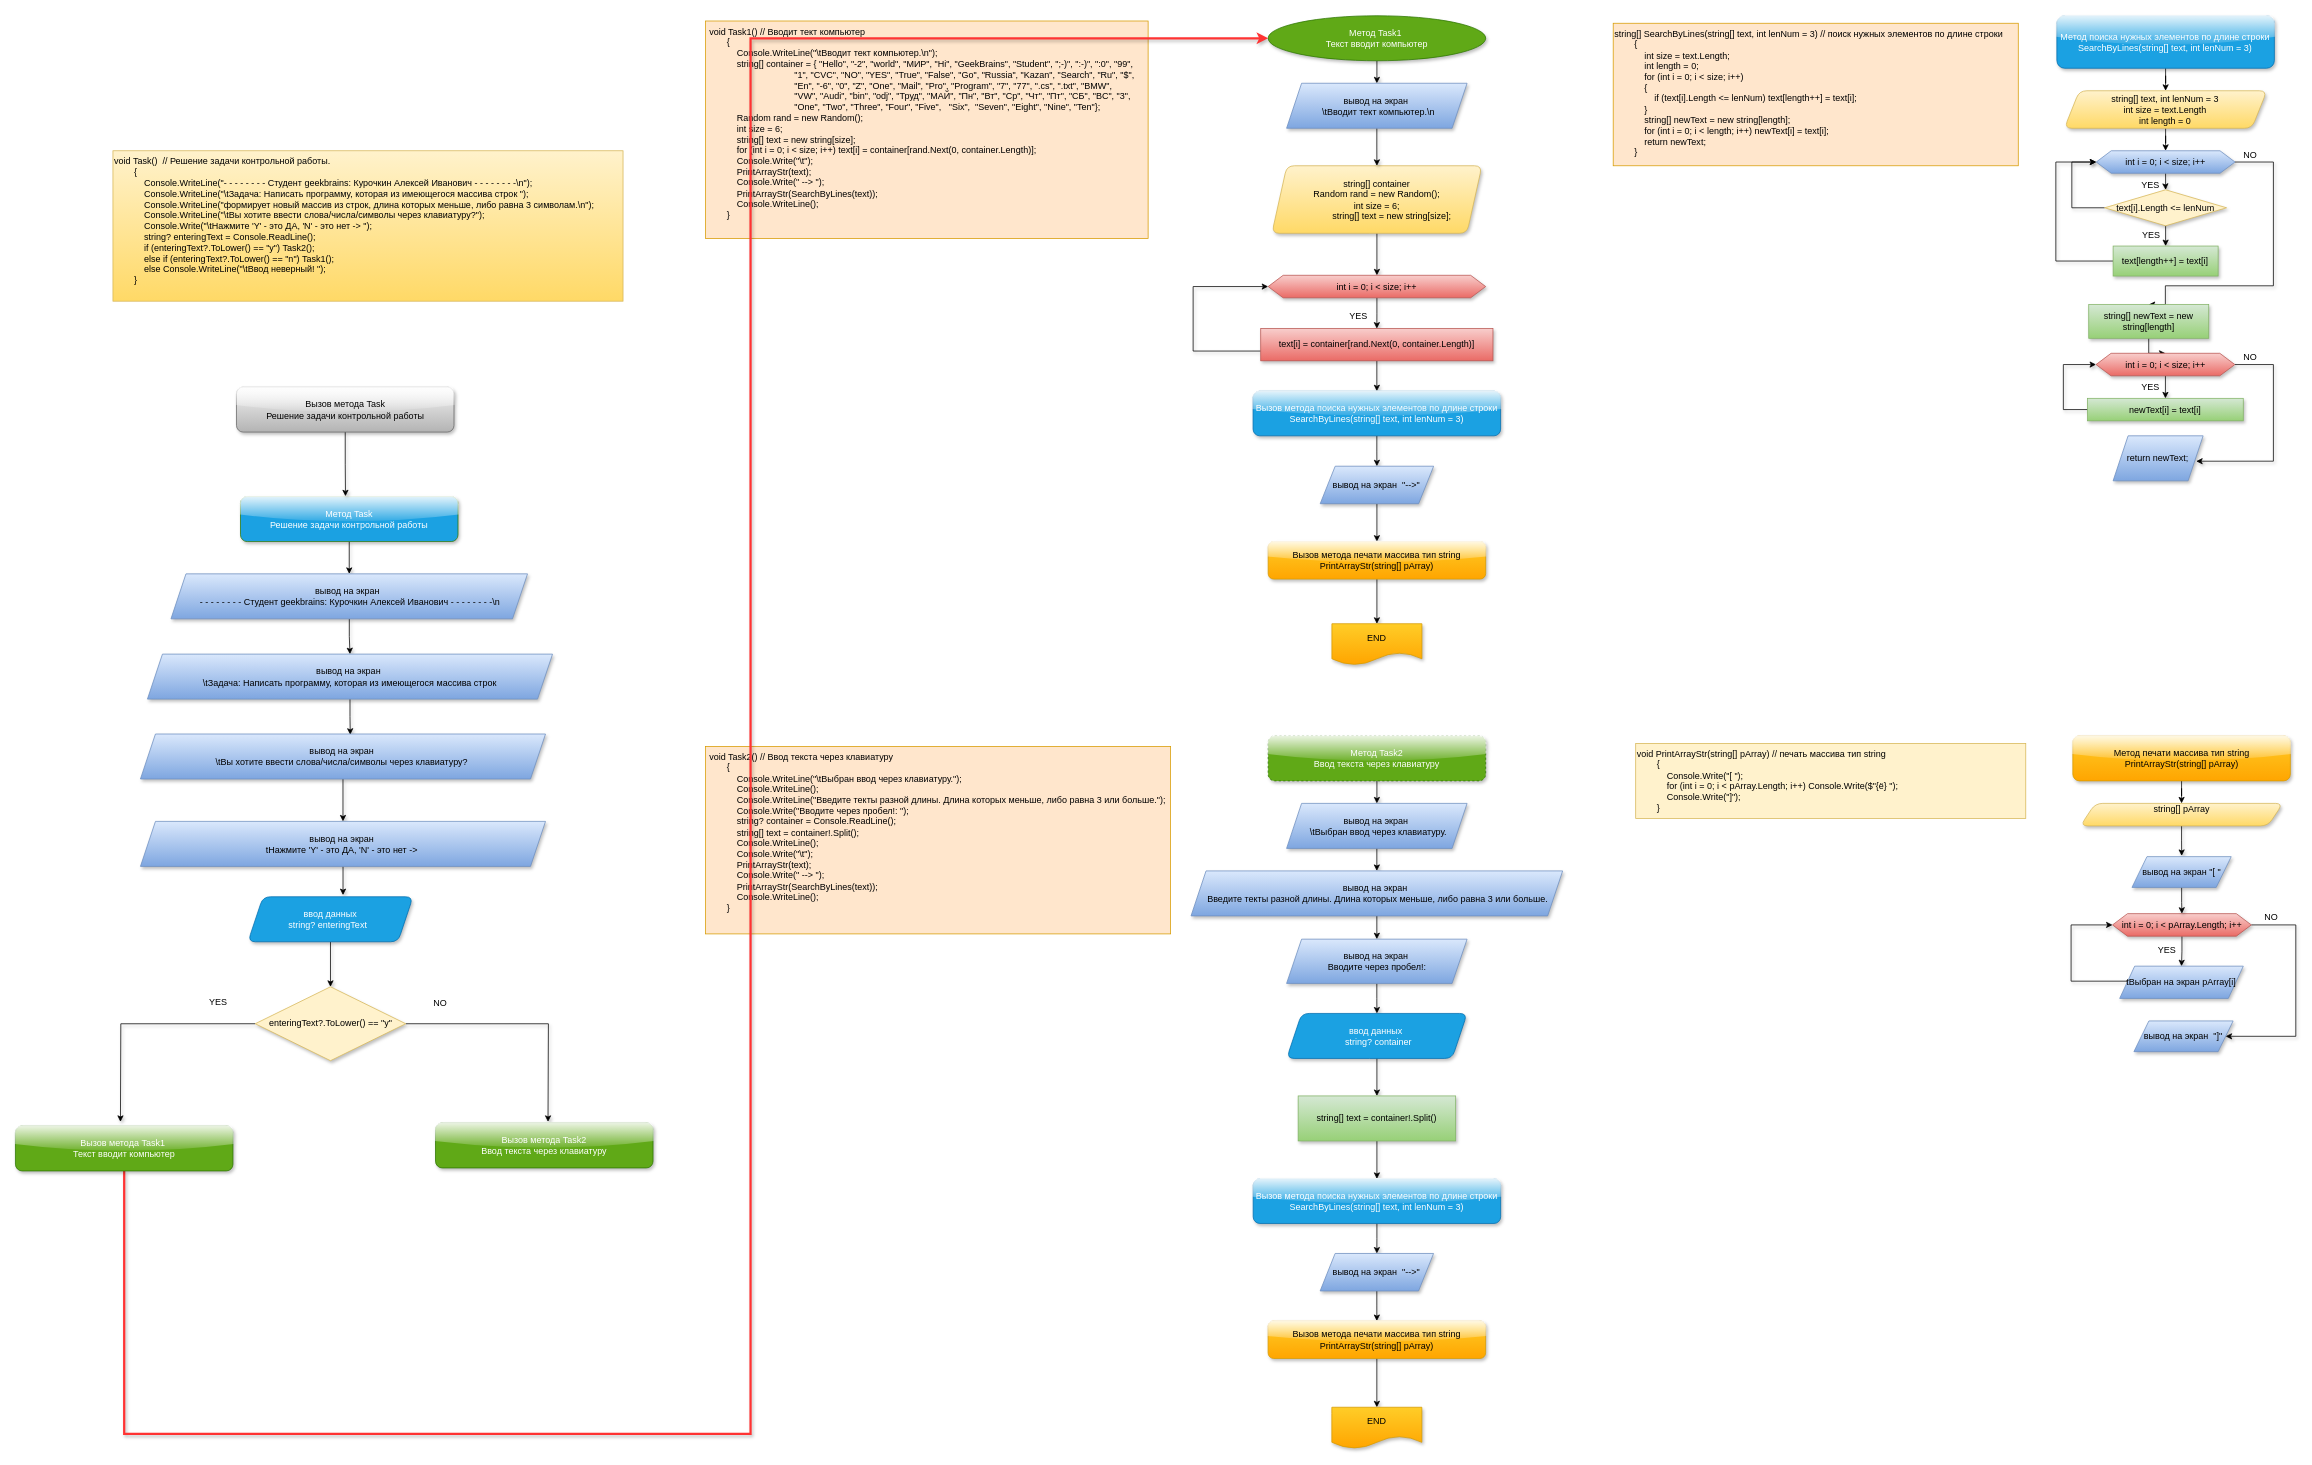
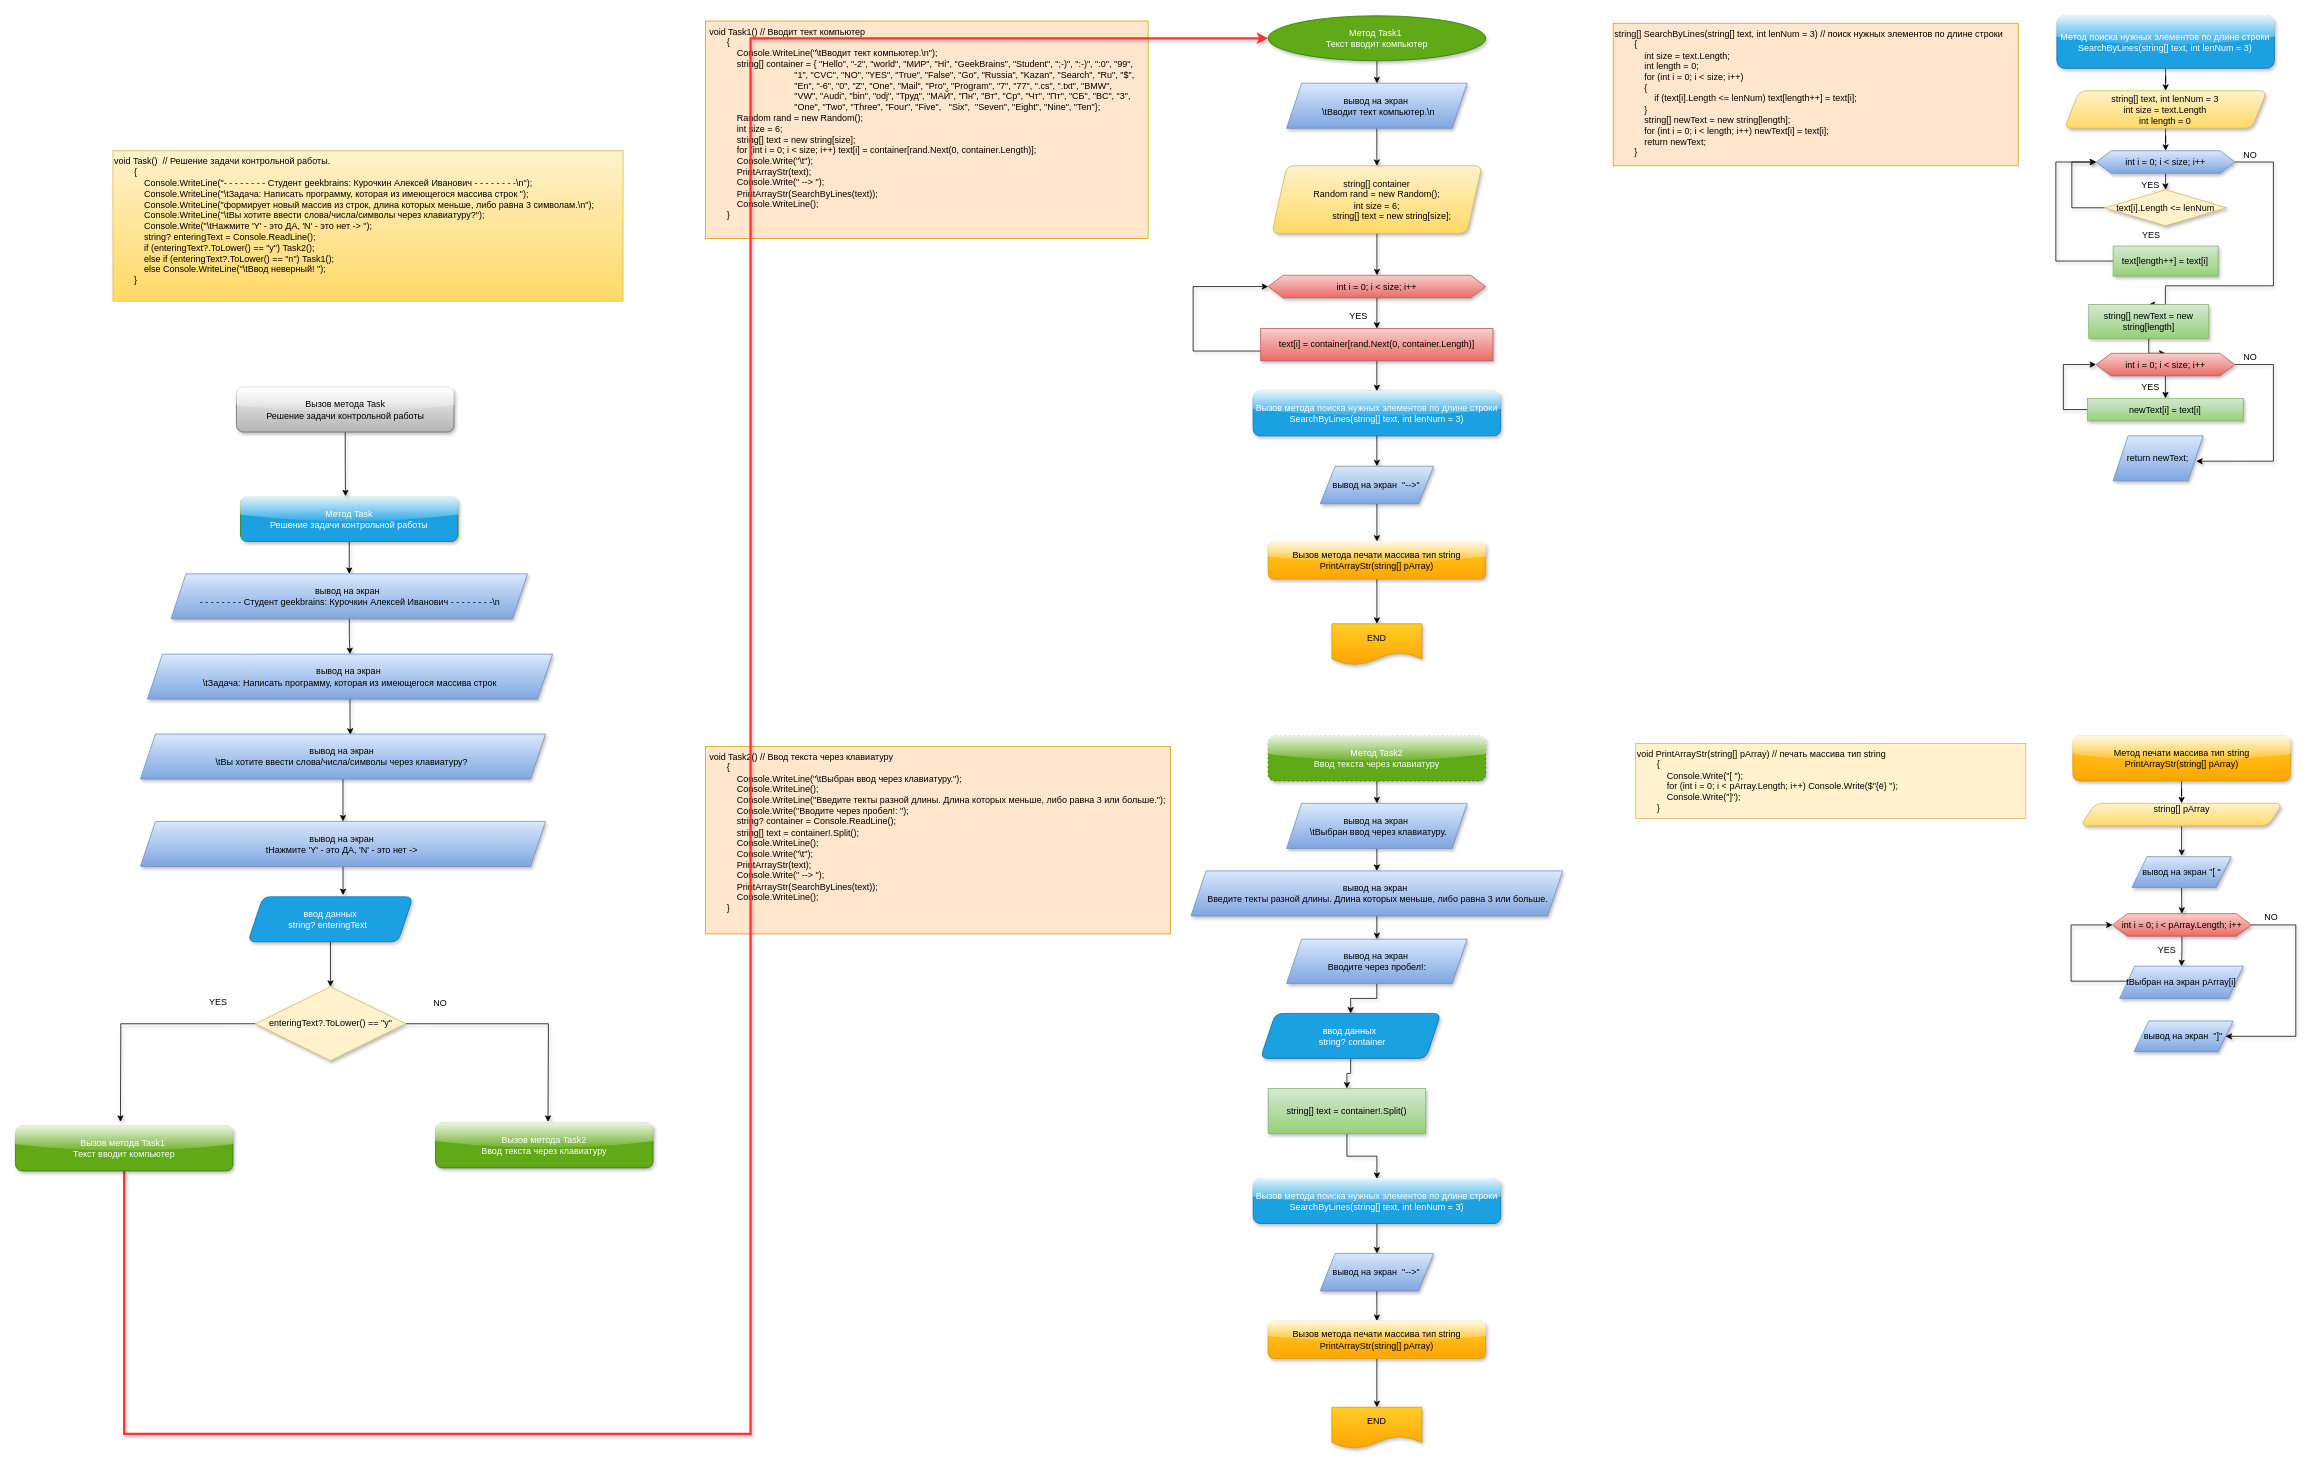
- <mxCell id="9" style="edgeStyle=orthogonalEdgeStyle;rounded=0;orthogonalLoop=1;jettySize=auto;html=1;exitX=0.5;exitY=1;exitDx=0;exitDy=0;entryX=0.5;entryY=0;entryDx=0;entryDy=0;shadow=1;" edge="1" parent="1" source="11" target="13"><mxGeometry relative="1" as="geometry" /></mxCell>
- <mxCell id="75" value="ввод данных &#10; string? container" style="shape=parallelogram;perimeter=parallelogramPerimeter;whiteSpace=wrap;fixedSize=1;fillColor=#1ba1e2;strokeColor=#006EAF;shadow=1;fontColor=#ffffff;rounded=1;" vertex="1" parent="1"><mxGeometry x="1714.7" y="1350.5" width="240.61" height="60" as="geometry" /></mxCell>
+ <mxCell id="75" value="ввод данных &#10; string? container" style="shape=parallelogram;perimeter=parallelogramPerimeter;whiteSpace=wrap;fixedSize=1;fillColor=#1ba1e2;strokeColor=#006EAF;shadow=1;fontColor=#ffffff;rounded=1;" vertex="1" parent="1"><mxGeometry x="1679.7" y="1350.5" width="240.61" height="60" as="geometry" /></mxCell>
- <mxCell id="77" value="string[] text = container!.Split()" style="whiteSpace=wrap;fillColor=#d5e8d4;gradientColor=#97d077;strokeColor=#82b366;shadow=1;" vertex="1" parent="1"><mxGeometry x="1730" y="1460.5" width="210" height="60" as="geometry" /></mxCell>
+ <mxCell id="77" value="string[] text = container!.Split()" style="whiteSpace=wrap;fillColor=#d5e8d4;gradientColor=#97d077;strokeColor=#82b366;shadow=1;" vertex="1" parent="1"><mxGeometry x="1690" y="1450.5" width="210" height="60" as="geometry" /></mxCell>
